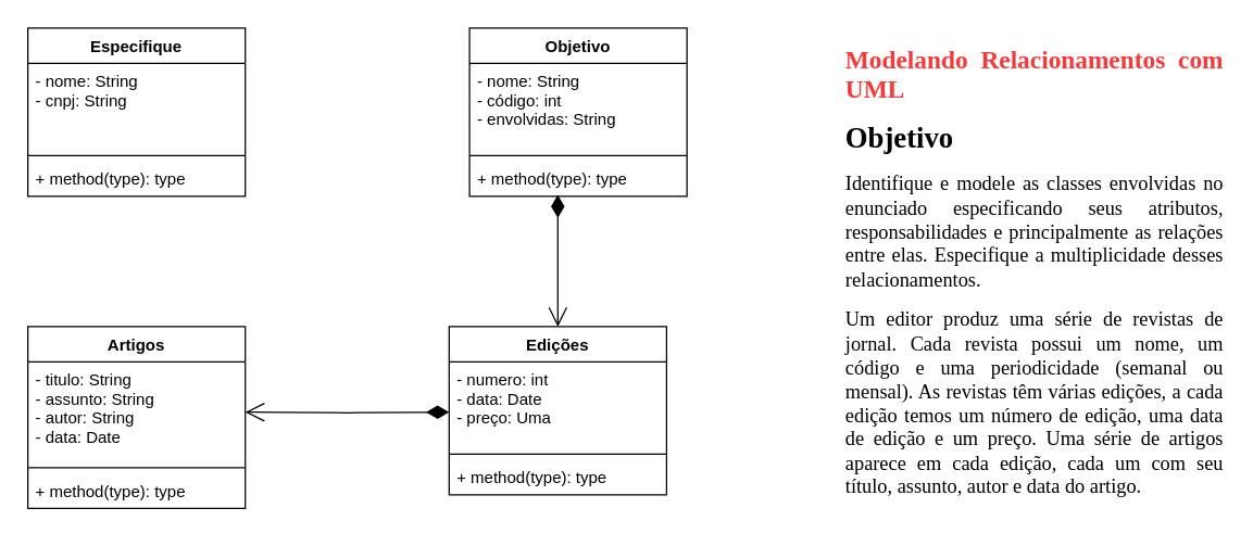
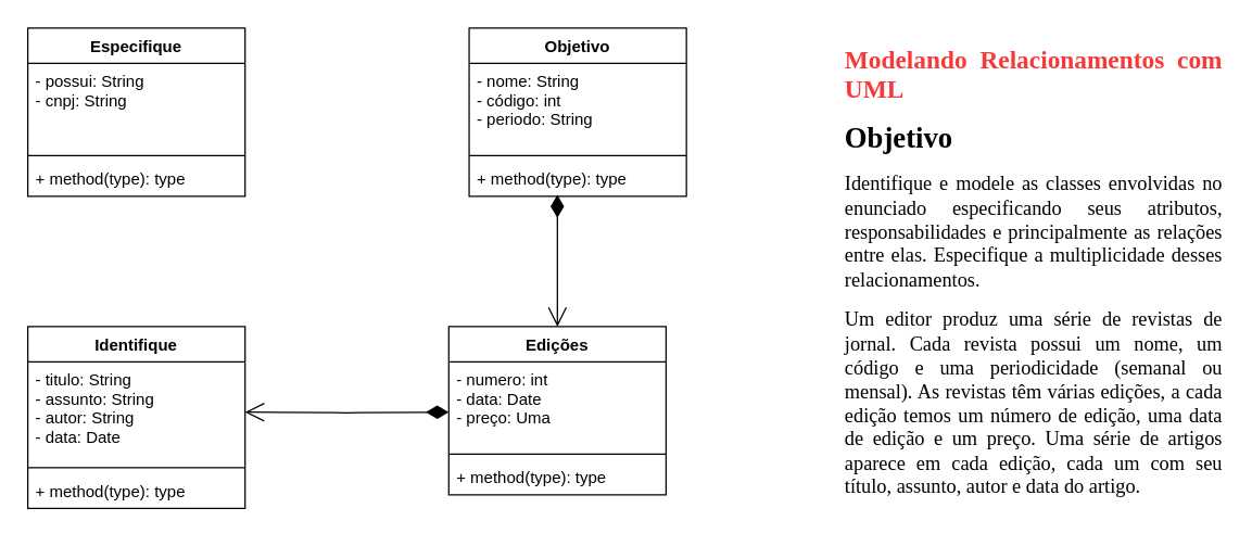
- <mxCell id="15" value="- nome: String&#10;- cnpj: String&#10;" style="text;strokeColor=none;fillColor=none;align=left;verticalAlign=top;spacingLeft=4;spacingRight=4;overflow=hidden;rotatable=0;points=[[0,0.5],[1,0.5]];portConstraint=eastwest;" vertex="1" parent="14"><mxGeometry y="26" width="160" height="64" as="geometry" /></mxCell>
+ <mxCell id="15" value="- possui: String&#10;- cnpj: String&#10;" style="text;strokeColor=none;fillColor=none;align=left;verticalAlign=top;spacingLeft=4;spacingRight=4;overflow=hidden;rotatable=0;points=[[0,0.5],[1,0.5]];portConstraint=eastwest;" vertex="1" parent="14"><mxGeometry y="26" width="160" height="64" as="geometry" /></mxCell>
- <mxCell id="3" value="- nome: String&#10;- código: int&#10;- envolvidas: String" style="text;strokeColor=none;fillColor=none;align=left;verticalAlign=top;spacingLeft=4;spacingRight=4;overflow=hidden;rotatable=0;points=[[0,0.5],[1,0.5]];portConstraint=eastwest;" vertex="1" parent="2"><mxGeometry y="26" width="160" height="64" as="geometry" /></mxCell>
+ <mxCell id="3" value="- nome: String&#10;- código: int&#10;- periodo: String" style="text;strokeColor=none;fillColor=none;align=left;verticalAlign=top;spacingLeft=4;spacingRight=4;overflow=hidden;rotatable=0;points=[[0,0.5],[1,0.5]];portConstraint=eastwest;" vertex="1" parent="2"><mxGeometry y="26" width="160" height="64" as="geometry" /></mxCell>
- <mxCell id="10" value="Artigos" style="swimlane;fontStyle=1;align=center;verticalAlign=top;childLayout=stackLayout;horizontal=1;startSize=26;horizontalStack=0;resizeParent=1;resizeParentMax=0;resizeLast=0;collapsible=1;marginBottom=0;" vertex="1" parent="1"><mxGeometry x="20" y="240" width="160" height="134" as="geometry" /></mxCell>
+ <mxCell id="10" value="Identifique" style="swimlane;fontStyle=1;align=center;verticalAlign=top;childLayout=stackLayout;horizontal=1;startSize=26;horizontalStack=0;resizeParent=1;resizeParentMax=0;resizeLast=0;collapsible=1;marginBottom=0;" vertex="1" parent="1"><mxGeometry x="20" y="240" width="160" height="134" as="geometry" /></mxCell>
